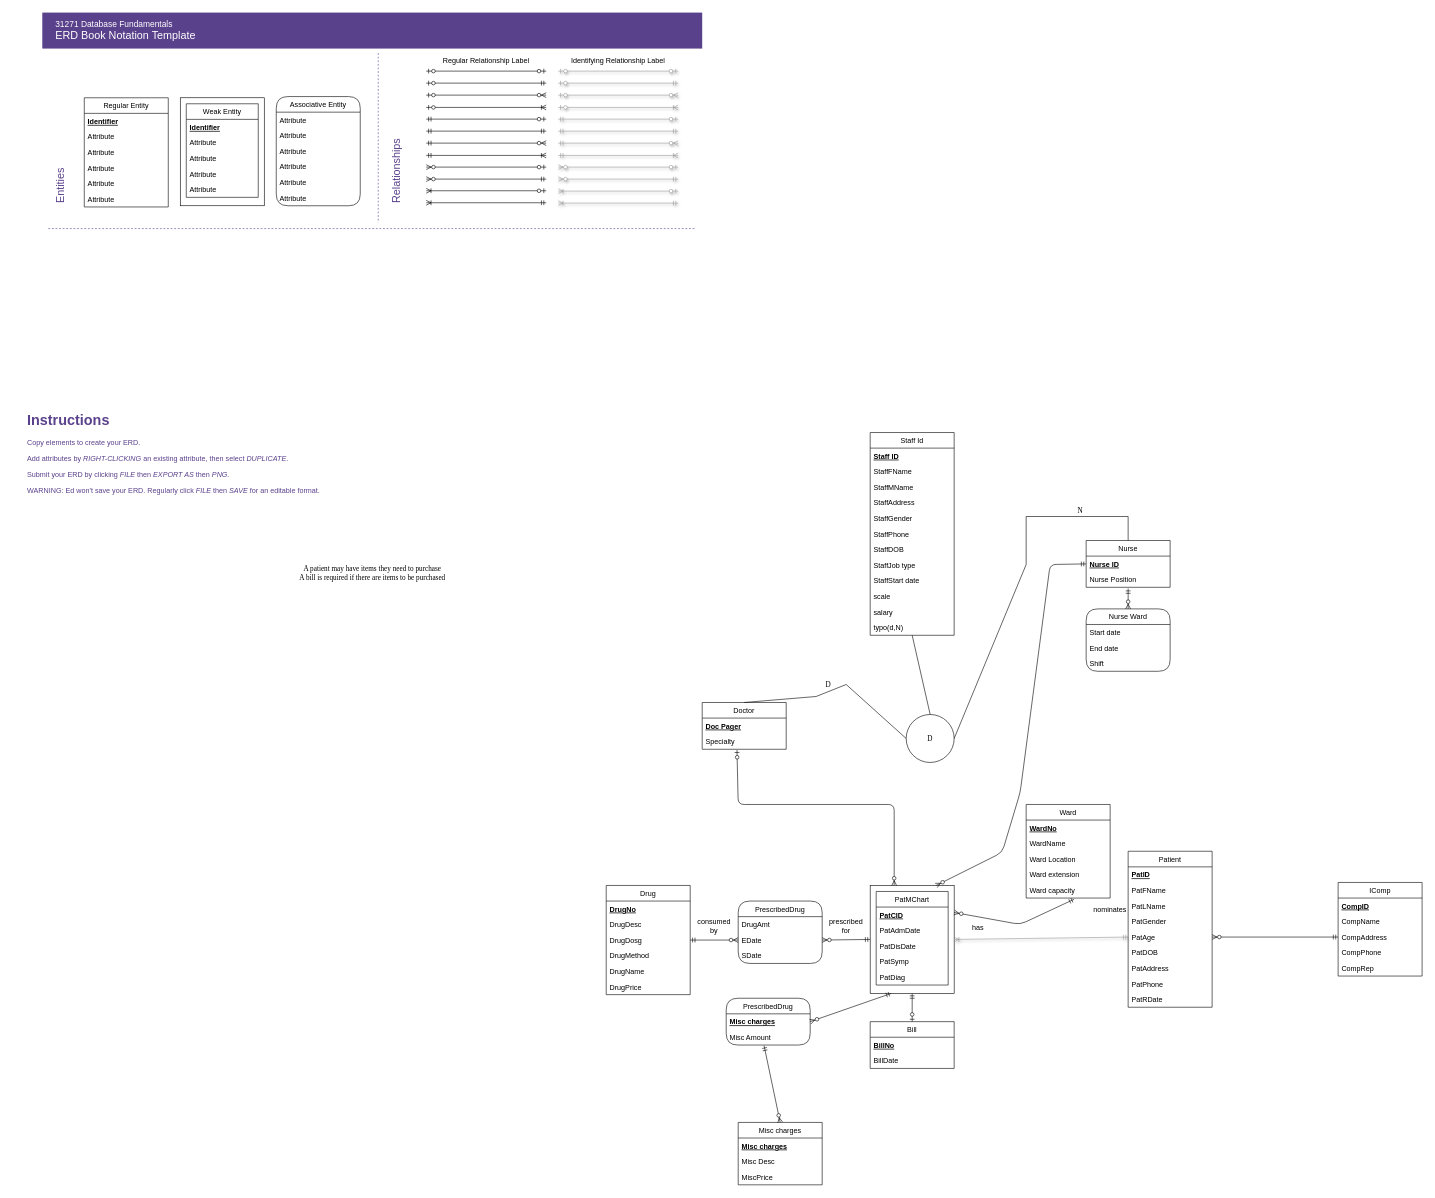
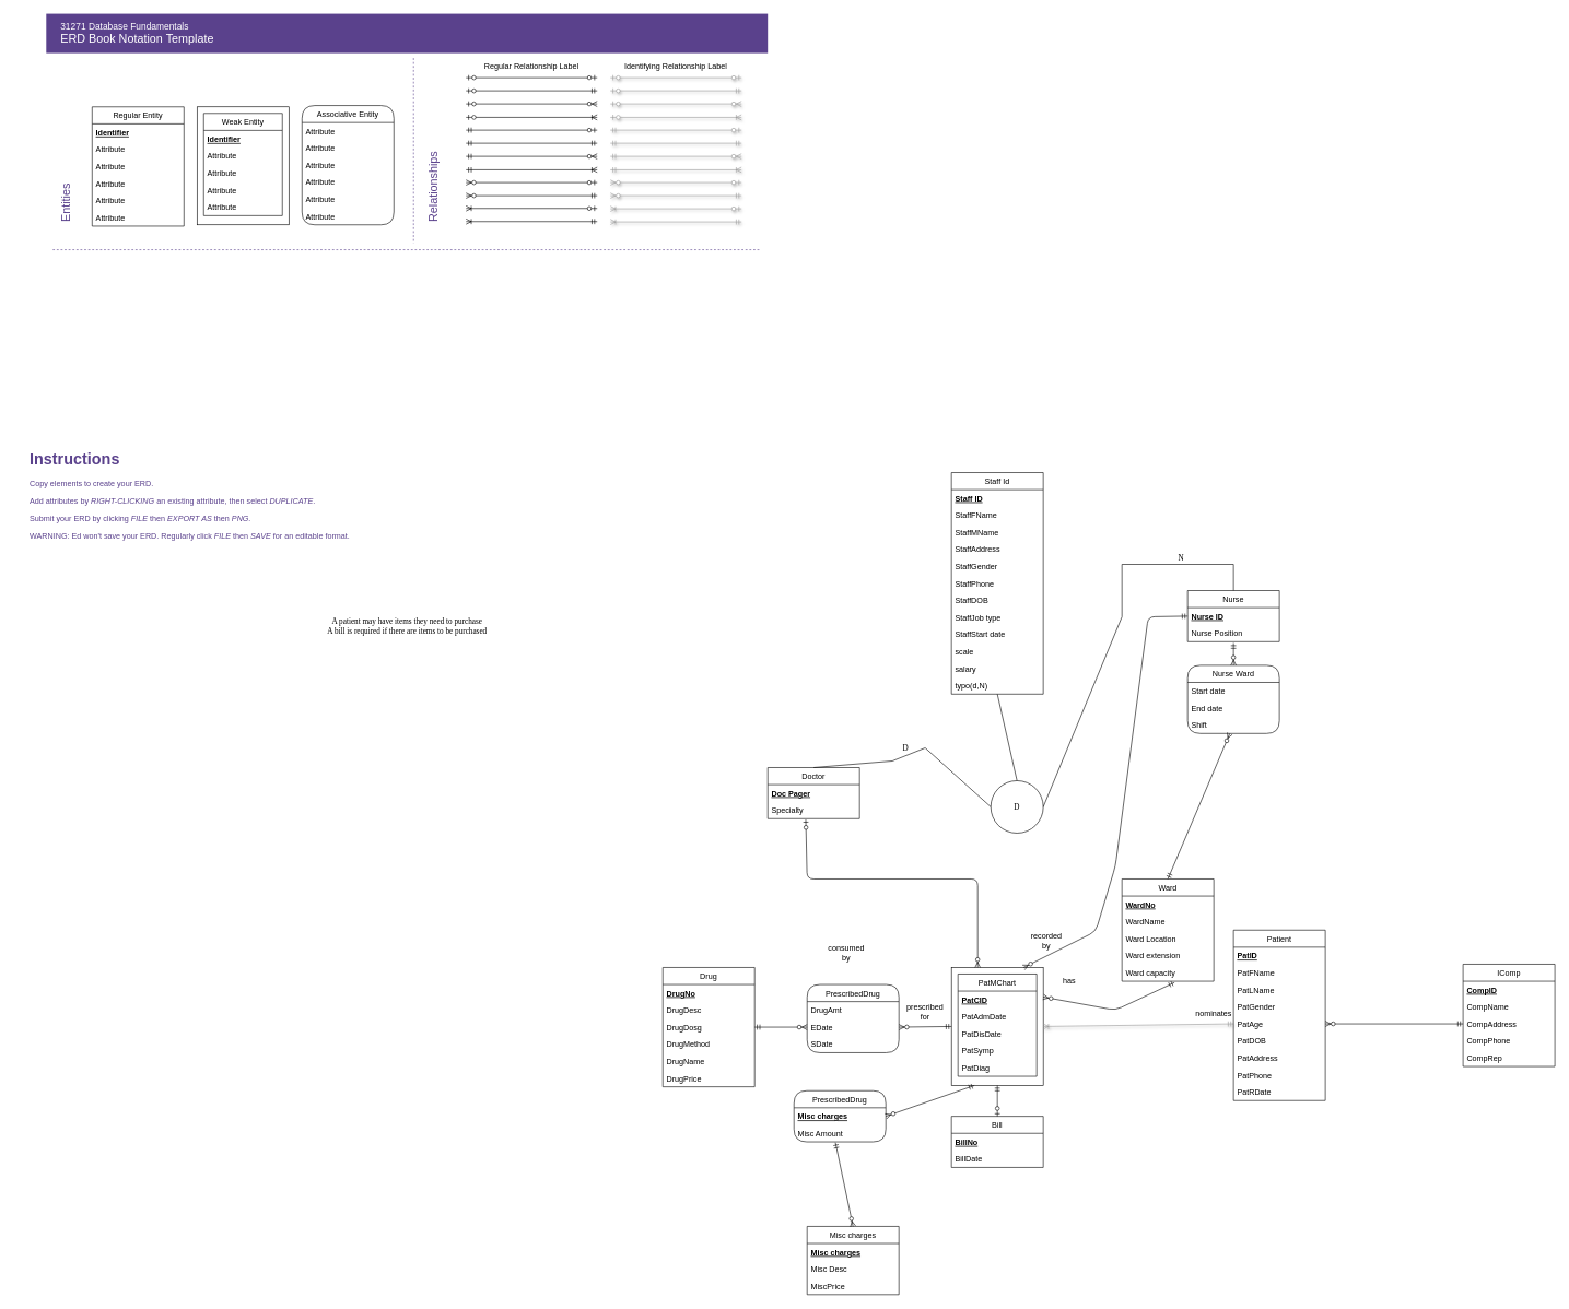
+ <mxCell id="137" value="" style="endArrow=ERmandOne;html=1;startArrow=ERzeroToMany;startFill=1;endFill=0;entryX=0.5;entryY=0;entryDx=0;entryDy=0;" edge="1" parent="1" source="132" target="116"><mxGeometry width="50" height="50" relative="1" as="geometry"><mxPoint x="1650" y="1140" as="sourcePoint" /><mxPoint x="1850" y="1140" as="targetPoint" /></mxGeometry></mxCell>
+ <mxCell id="107" value="recorded by" style="text;html=1;strokeColor=none;fillColor=none;align=center;verticalAlign=middle;whiteSpace=wrap;rounded=0;" parent="1" vertex="1"><mxGeometry x="1575" y="1425" width="40" height="20" as="geometry" /></mxCell>
- <mxCell id="74" value="nominates" style="text;html=1;strokeColor=none;fillColor=none;align=center;verticalAlign=middle;whiteSpace=wrap;rounded=0;" parent="1" vertex="1"><mxGeometry x="1830" y="1505" width="40" height="20" as="geometry" /></mxCell>
+ <mxCell id="74" value="nominates" style="text;html=1;strokeColor=none;fillColor=none;align=center;verticalAlign=middle;whiteSpace=wrap;rounded=0;" parent="1" vertex="1"><mxGeometry x="1830" y="1535" width="40" height="20" as="geometry" /></mxCell>
- <mxCell id="71" value="consumed by" style="text;html=1;strokeColor=none;fillColor=none;align=center;verticalAlign=middle;whiteSpace=wrap;rounded=0;" parent="1" vertex="1"><mxGeometry x="1170" y="1532" width="40" height="20" as="geometry" /></mxCell>
+ <mxCell id="71" value="consumed by" style="text;html=1;strokeColor=none;fillColor=none;align=center;verticalAlign=middle;whiteSpace=wrap;rounded=0;" parent="1" vertex="1"><mxGeometry x="1270" y="1442" width="40" height="20" as="geometry" /></mxCell>
- <mxCell id="73" value="has" style="text;html=1;strokeColor=none;fillColor=none;align=center;verticalAlign=middle;whiteSpace=wrap;rounded=0;" parent="1" vertex="1"><mxGeometry x="1610" y="1535" width="40" height="20" as="geometry" /></mxCell>
+ <mxCell id="73" value="has" style="text;html=1;strokeColor=none;fillColor=none;align=center;verticalAlign=middle;whiteSpace=wrap;rounded=0;" parent="1" vertex="1"><mxGeometry x="1610" y="1485" width="40" height="20" as="geometry" /></mxCell>
